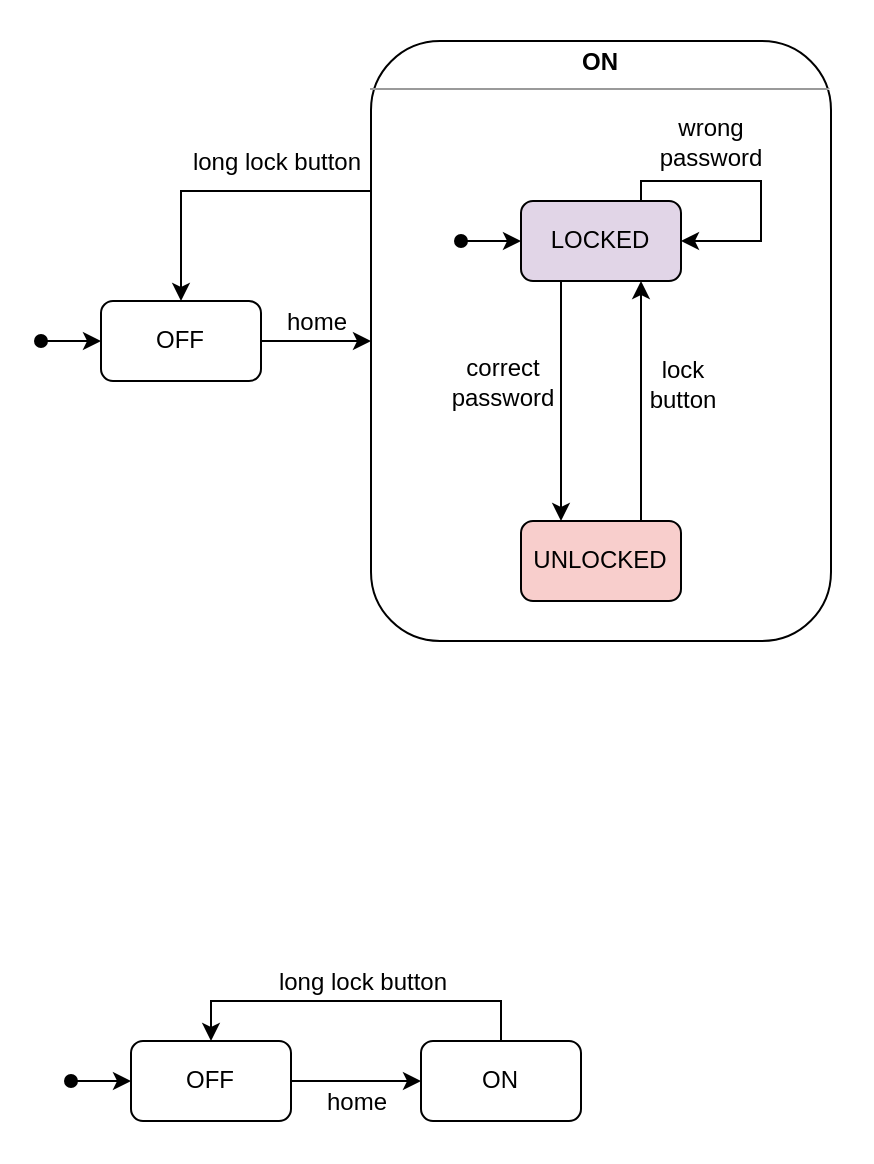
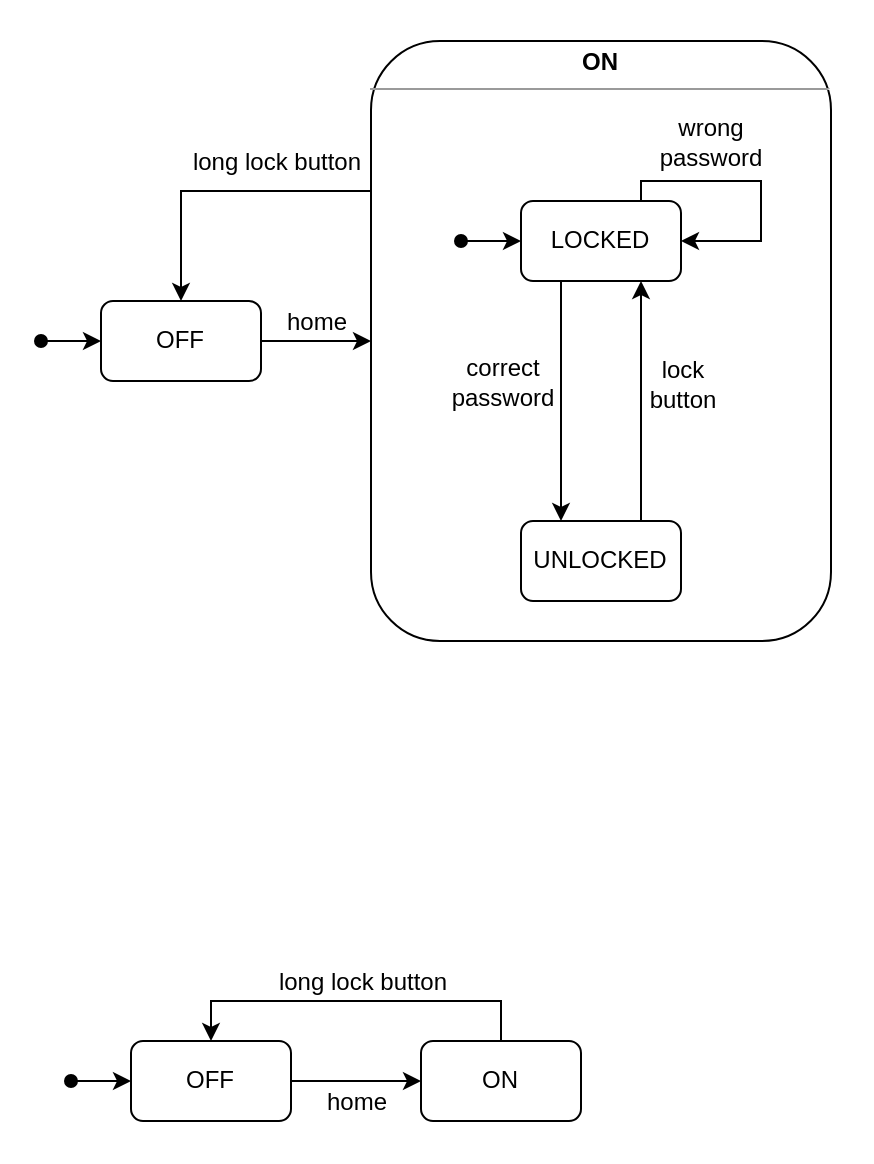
- <mxCell id="10" value="LOCKED" style="rounded=1;whiteSpace=wrap;html=1;fillColor=#e1d5e7;" vertex="1" parent="1"><mxGeometry x="260" y="100" width="80" height="40" as="geometry" /></mxCell>
+ <mxCell id="10" value="LOCKED" style="rounded=1;whiteSpace=wrap;html=1;" vertex="1" parent="1"><mxGeometry x="260" y="100" width="80" height="40" as="geometry" /></mxCell>
- <mxCell id="13" value="UNLOCKED" style="rounded=1;whiteSpace=wrap;html=1;fillColor=#f8cecc;" vertex="1" parent="1"><mxGeometry x="260" y="260" width="80" height="40" as="geometry" /></mxCell>
+ <mxCell id="13" value="UNLOCKED" style="rounded=1;whiteSpace=wrap;html=1;" vertex="1" parent="1"><mxGeometry x="260" y="260" width="80" height="40" as="geometry" /></mxCell>
